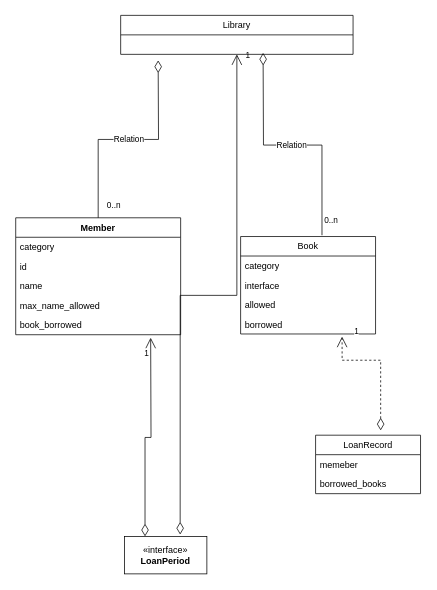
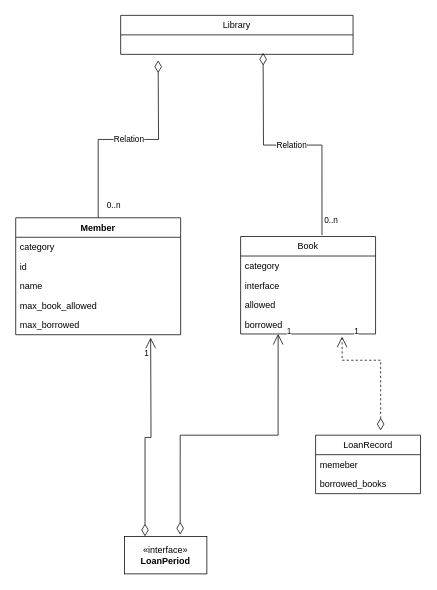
- <mxCell id="15" value="1" style="endArrow=open;html=1;endSize=12;startArrow=diamondThin;startSize=14;startFill=0;edgeStyle=orthogonalEdgeStyle;align=left;verticalAlign=bottom;rounded=0;exitX=0.676;exitY=-0.048;exitDx=0;exitDy=0;exitPerimeter=0;" edge="1" parent="1" source="13" target="16"><mxGeometry x="0.971" y="-10" relative="1" as="geometry"><mxPoint x="280" y="480" as="sourcePoint" /><mxPoint x="440" y="480" as="targetPoint" /><mxPoint as="offset" /></mxGeometry></mxCell>
+ <mxCell id="15" value="1" style="endArrow=open;html=1;endSize=12;startArrow=diamondThin;startSize=14;startFill=0;edgeStyle=orthogonalEdgeStyle;align=left;verticalAlign=bottom;rounded=0;exitX=0.676;exitY=-0.048;exitDx=0;exitDy=0;entryX=0.278;entryY=1;entryDx=0;entryDy=0;entryPerimeter=0;exitPerimeter=0;" edge="1" parent="1" source="13" target="12"><mxGeometry x="0.971" y="-10" relative="1" as="geometry"><mxPoint x="280" y="480" as="sourcePoint" /><mxPoint x="440" y="480" as="targetPoint" /><mxPoint as="offset" /></mxGeometry></mxCell>
- <mxCell id="6" value="max_name_allowed" style="text;strokeColor=none;fillColor=none;align=left;verticalAlign=top;spacingLeft=4;spacingRight=4;overflow=hidden;rotatable=0;points=[[0,0.5],[1,0.5]];portConstraint=eastwest;whiteSpace=wrap;html=1;" vertex="1" parent="2"><mxGeometry y="104" width="220" height="26" as="geometry" /></mxCell>
+ <mxCell id="6" value="max_book_allowed" style="text;strokeColor=none;fillColor=none;align=left;verticalAlign=top;spacingLeft=4;spacingRight=4;overflow=hidden;rotatable=0;points=[[0,0.5],[1,0.5]];portConstraint=eastwest;whiteSpace=wrap;html=1;" vertex="1" parent="2"><mxGeometry y="104" width="220" height="26" as="geometry" /></mxCell>
- <mxCell id="7" value="book_borrowed" style="text;strokeColor=none;fillColor=none;align=left;verticalAlign=top;spacingLeft=4;spacingRight=4;overflow=hidden;rotatable=0;points=[[0,0.5],[1,0.5]];portConstraint=eastwest;whiteSpace=wrap;html=1;" vertex="1" parent="2"><mxGeometry y="130" width="220" height="26" as="geometry" /></mxCell>
+ <mxCell id="7" value="max_borrowed" style="text;strokeColor=none;fillColor=none;align=left;verticalAlign=top;spacingLeft=4;spacingRight=4;overflow=hidden;rotatable=0;points=[[0,0.5],[1,0.5]];portConstraint=eastwest;whiteSpace=wrap;html=1;" vertex="1" parent="2"><mxGeometry y="130" width="220" height="26" as="geometry" /></mxCell>
